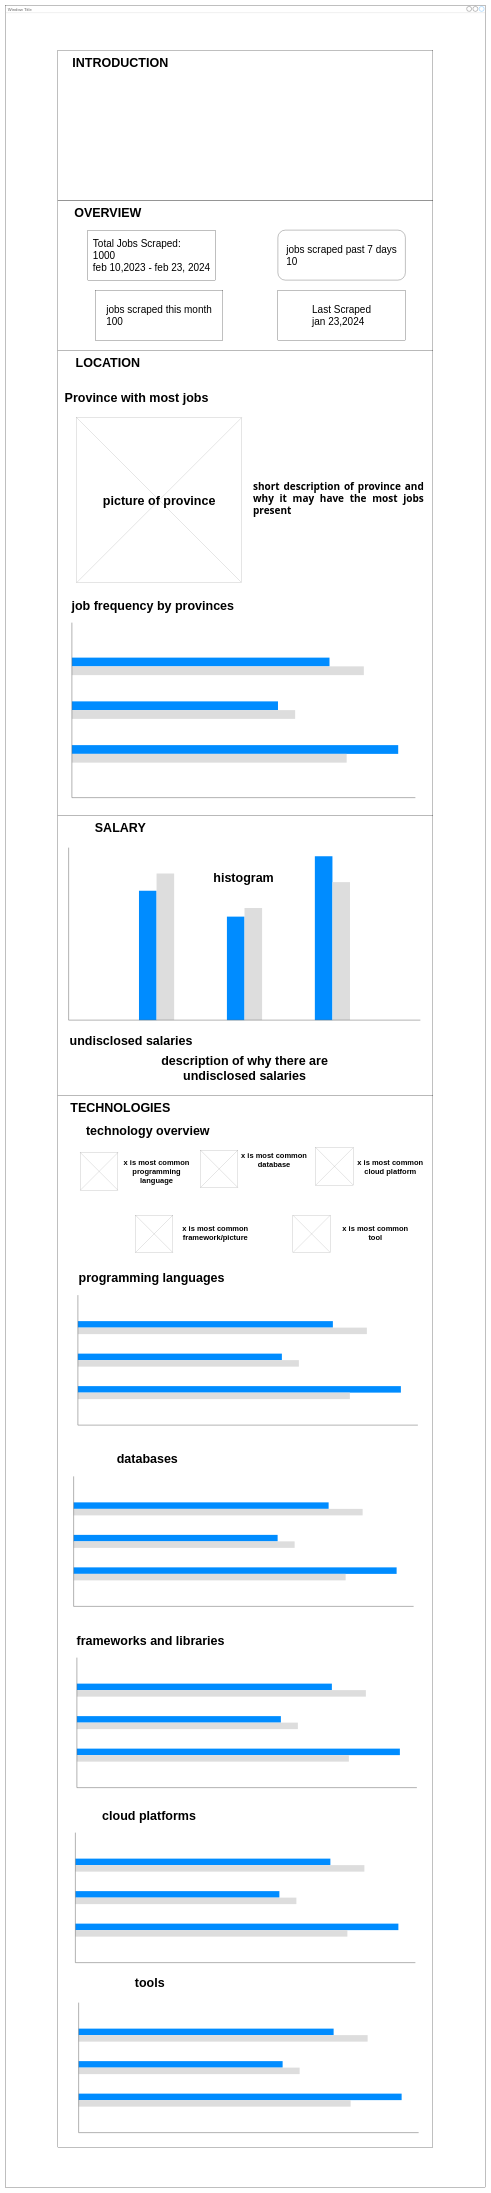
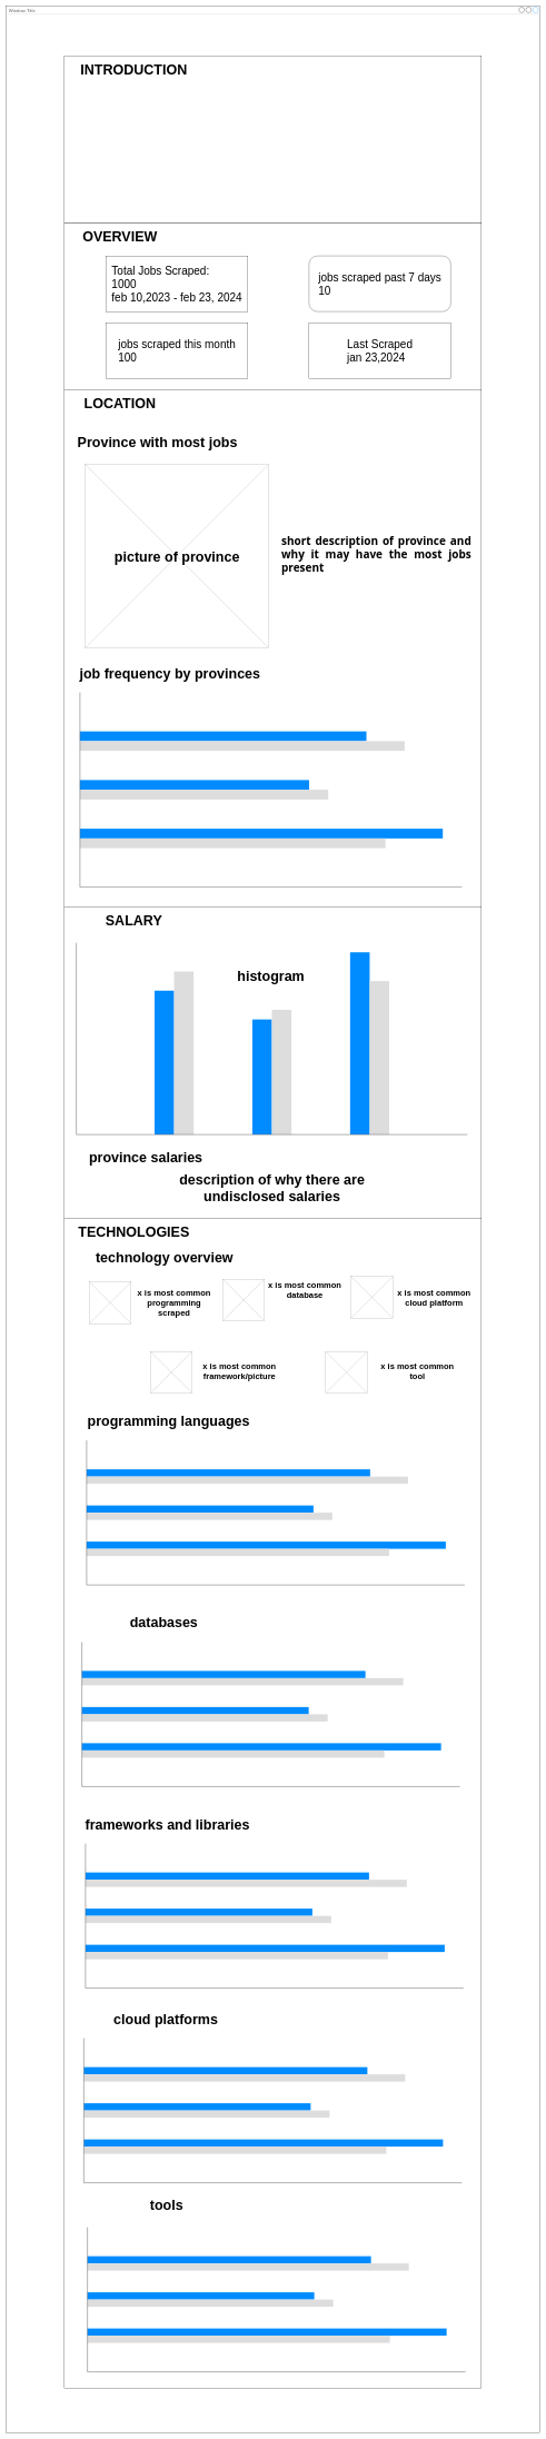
- <mxCell id="5" value="&lt;div style=&quot;text-align: left; font-size: 40px;&quot;&gt;&lt;span style=&quot;background-color: initial;&quot;&gt;&lt;font style=&quot;font-size: 40px;&quot;&gt;Total Jobs Scraped:&lt;/font&gt;&lt;/span&gt;&lt;/div&gt;&lt;font style=&quot;font-size: 40px;&quot;&gt;&lt;div style=&quot;text-align: left;&quot;&gt;&lt;span style=&quot;background-color: initial;&quot;&gt;1000&lt;/span&gt;&lt;/div&gt;&lt;div style=&quot;text-align: left;&quot;&gt;&lt;span style=&quot;background-color: initial;&quot;&gt;feb 10,2023 - feb 23, 2024&lt;/span&gt;&lt;/div&gt;&lt;/font&gt;" style="rounded=0;whiteSpace=wrap;html=1;" parent="1" vertex="1"><mxGeometry x="350" y="920" width="510" height="200" as="geometry" /></mxCell>
+ <mxCell id="5" value="&lt;div style=&quot;text-align: left; font-size: 40px;&quot;&gt;&lt;span style=&quot;background-color: initial;&quot;&gt;&lt;font style=&quot;font-size: 40px;&quot;&gt;Total Jobs Scraped:&lt;/font&gt;&lt;/span&gt;&lt;/div&gt;&lt;font style=&quot;font-size: 40px;&quot;&gt;&lt;div style=&quot;text-align: left;&quot;&gt;&lt;span style=&quot;background-color: initial;&quot;&gt;1000&lt;/span&gt;&lt;/div&gt;&lt;div style=&quot;text-align: left;&quot;&gt;&lt;span style=&quot;background-color: initial;&quot;&gt;feb 10,2023 - feb 23, 2024&lt;/span&gt;&lt;/div&gt;&lt;/font&gt;" style="rounded=0;whiteSpace=wrap;html=1;" parent="1" vertex="1"><mxGeometry x="380" y="920" width="510" height="200" as="geometry" /></mxCell>
- <mxCell id="13" value="Province with most jobs" style="text;html=1;strokeColor=none;fillColor=none;align=center;verticalAlign=middle;whiteSpace=wrap;rounded=0;fontSize=50;fontStyle=1" parent="1" vertex="1"><mxGeometry x="230" y="1540" width="630" height="100" as="geometry" /></mxCell>
+ <mxCell id="13" value="Province with most jobs" style="text;html=1;strokeColor=none;fillColor=none;align=center;verticalAlign=middle;whiteSpace=wrap;rounded=0;fontSize=50;fontStyle=1" parent="1" vertex="1"><mxGeometry x="250" y="1540" width="630" height="100" as="geometry" /></mxCell>
- <mxCell id="23" value="undisclosed salaries" style="text;html=1;strokeColor=none;fillColor=none;align=center;verticalAlign=middle;whiteSpace=wrap;rounded=0;fontSize=50;fontStyle=1" parent="1" vertex="1"><mxGeometry x="273" y="4110" width="500" height="100" as="geometry" /></mxCell>
+ <mxCell id="23" value="province salaries" style="text;html=1;strokeColor=none;fillColor=none;align=center;verticalAlign=middle;whiteSpace=wrap;rounded=0;fontSize=50;fontStyle=1" parent="1" vertex="1"><mxGeometry x="273" y="4110" width="500" height="100" as="geometry" /></mxCell>
- <mxCell id="32" value="x is most common programming language" style="text;html=1;strokeColor=none;fillColor=none;align=center;verticalAlign=middle;whiteSpace=wrap;rounded=0;fontSize=30;fontStyle=1" parent="1" vertex="1"><mxGeometry x="480" y="4635" width="290" height="100" as="geometry" /></mxCell>
+ <mxCell id="32" value="x is most common programming scraped" style="text;html=1;strokeColor=none;fillColor=none;align=center;verticalAlign=middle;whiteSpace=wrap;rounded=0;fontSize=30;fontStyle=1" parent="1" vertex="1"><mxGeometry x="480" y="4635" width="290" height="100" as="geometry" /></mxCell>
